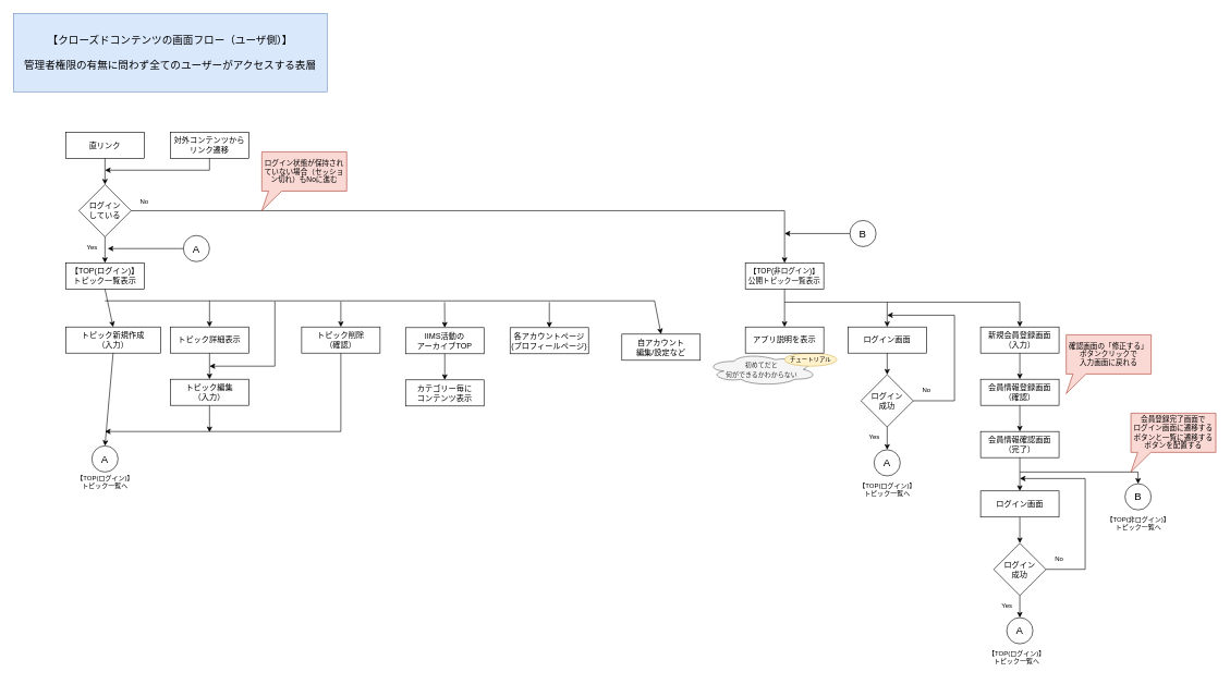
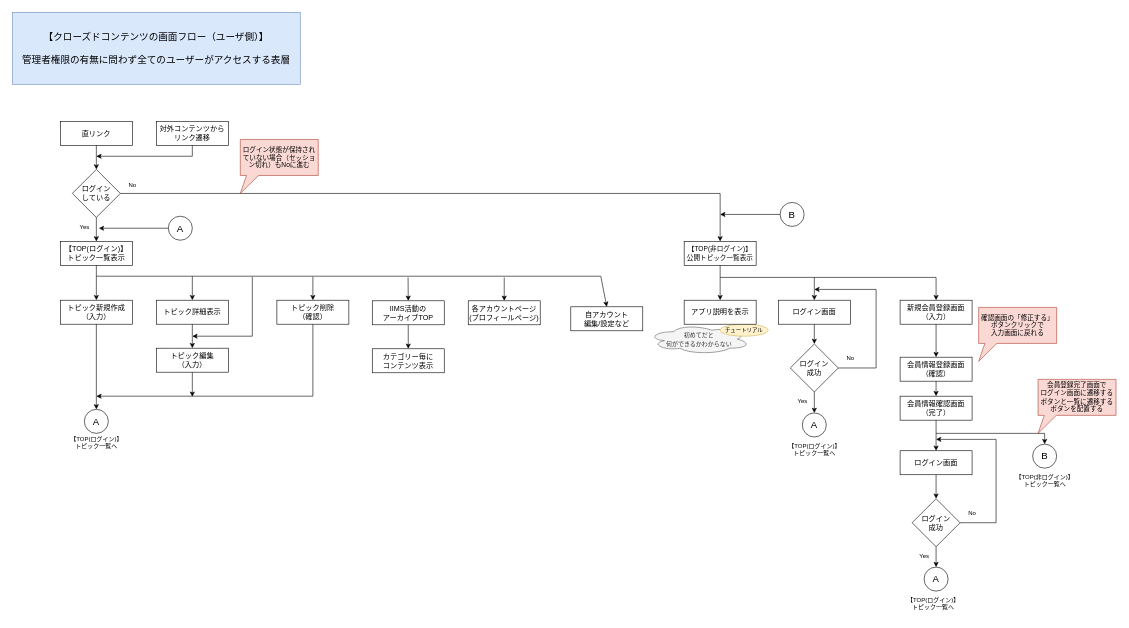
- <mxCell id="16" value="トピック新規作成&lt;br&gt;（入力）" style="whiteSpace=wrap;html=1;" parent="1" vertex="1"><mxGeometry x="100" y="500" width="145" height="40" as="geometry" /></mxCell>
+ <mxCell id="16" value="トピック新規作成&lt;br&gt;（入力）" style="whiteSpace=wrap;html=1;" parent="1" vertex="1"><mxGeometry x="100" y="500" width="120" height="40" as="geometry" /></mxCell>
- <mxCell id="25" value="会員情報登録画面&lt;br&gt;（確認）" style="whiteSpace=wrap;html=1;" parent="1" vertex="1"><mxGeometry x="1500" y="580" width="120" height="40" as="geometry" /></mxCell>
+ <mxCell id="25" value="会員情報登録画面&lt;br&gt;（確認）" style="whiteSpace=wrap;html=1;" parent="1" vertex="1"><mxGeometry x="1500" y="595" width="120" height="40" as="geometry" /></mxCell>
